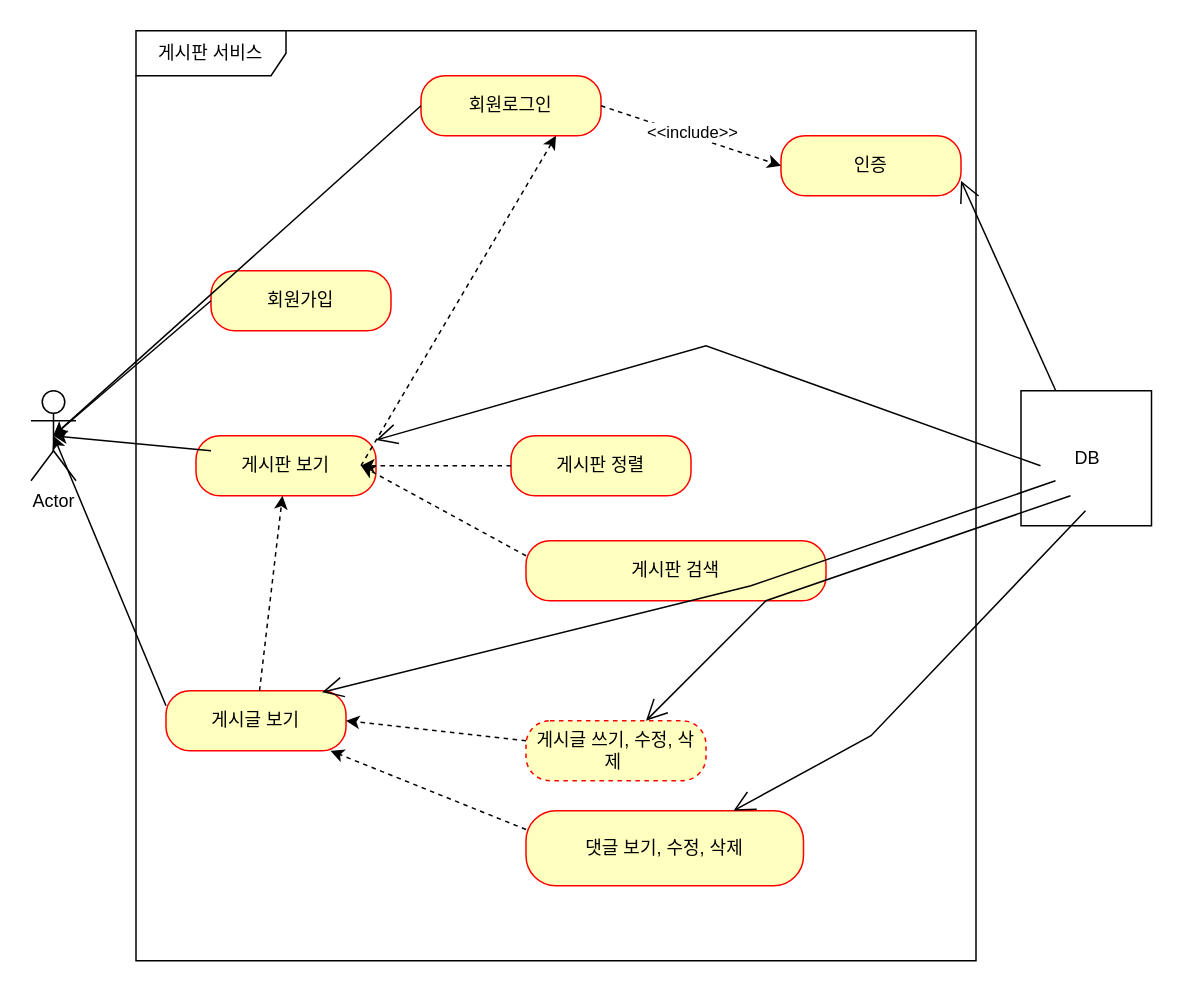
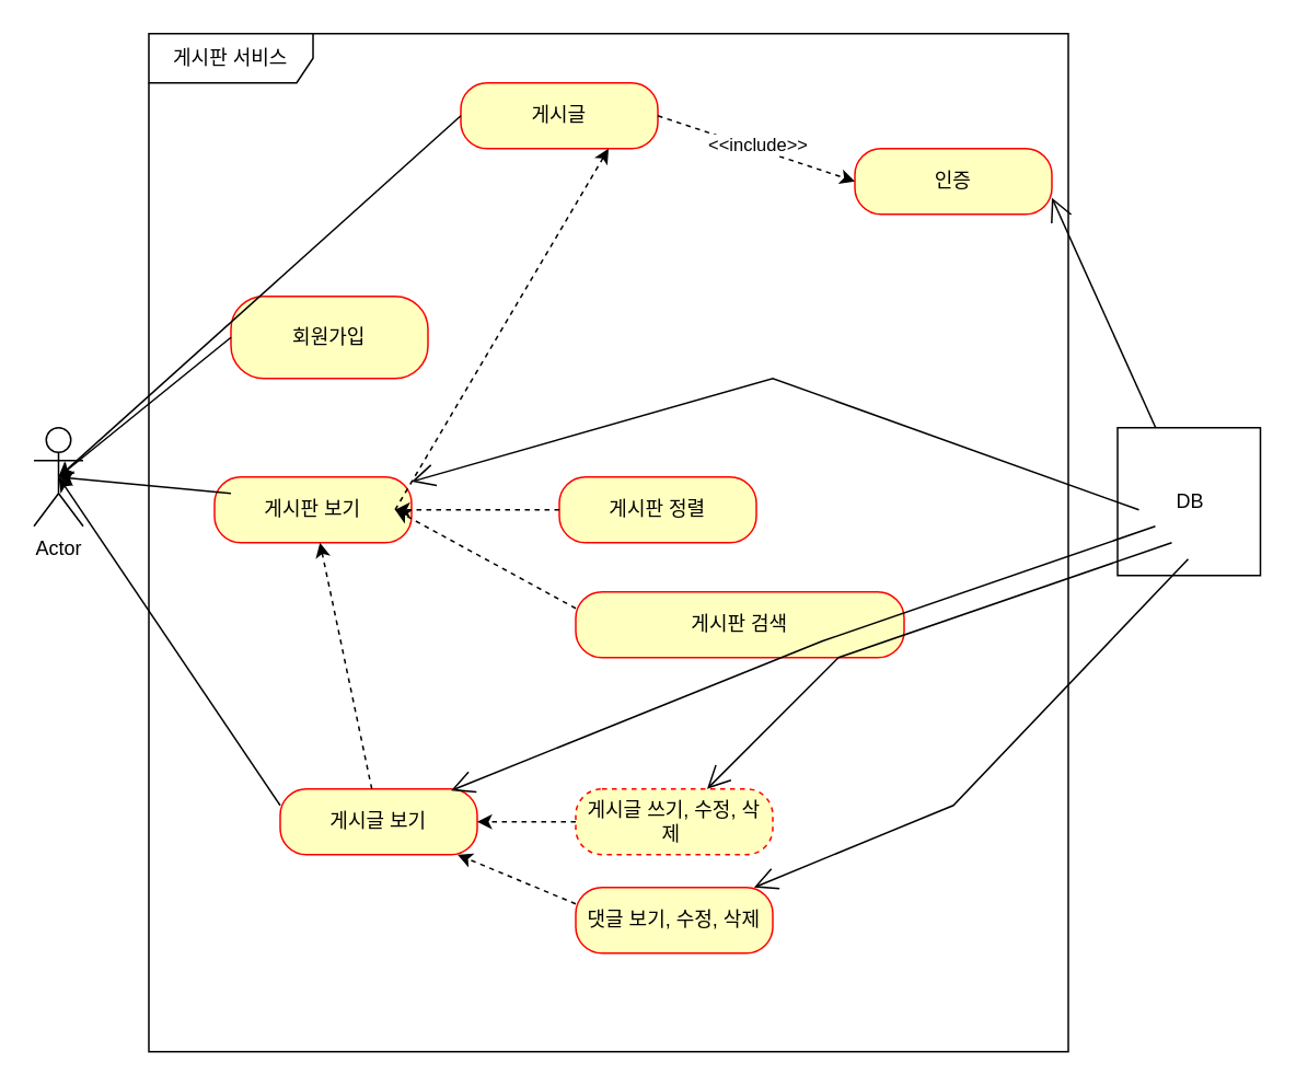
- <mxCell id="7" value="회원로그인" style="rounded=1;whiteSpace=wrap;html=1;arcSize=40;fontColor=#000000;fillColor=#ffffc0;strokeColor=#ff0000;" vertex="1" parent="1"><mxGeometry x="280" y="50" width="120" height="40" as="geometry" /></mxCell>
+ <mxCell id="7" value="게시글" style="rounded=1;whiteSpace=wrap;html=1;arcSize=40;fontColor=#000000;fillColor=#ffffc0;strokeColor=#ff0000;" vertex="1" parent="1"><mxGeometry x="280" y="50" width="120" height="40" as="geometry" /></mxCell>
- <mxCell id="4" value="회원가입" style="rounded=1;whiteSpace=wrap;html=1;arcSize=40;fontColor=#000000;fillColor=#ffffc0;strokeColor=#ff0000;" vertex="1" parent="1"><mxGeometry x="140" y="180" width="120" height="40" as="geometry" /></mxCell>
+ <mxCell id="4" value="회원가입" style="rounded=1;whiteSpace=wrap;html=1;arcSize=40;fontColor=#000000;fillColor=#ffffc0;strokeColor=#ff0000;" vertex="1" parent="1"><mxGeometry x="140" y="180" width="120" height="50" as="geometry" /></mxCell>
- <mxCell id="6" value="게시글 보기" style="rounded=1;whiteSpace=wrap;html=1;arcSize=40;fontColor=#000000;fillColor=#ffffc0;strokeColor=#ff0000;" vertex="1" parent="1"><mxGeometry x="110" y="460" width="120" height="40" as="geometry" /></mxCell>
+ <mxCell id="6" value="게시글 보기" style="rounded=1;whiteSpace=wrap;html=1;arcSize=40;fontColor=#000000;fillColor=#ffffc0;strokeColor=#ff0000;" vertex="1" parent="1"><mxGeometry x="170" y="480" width="120" height="40" as="geometry" /></mxCell>
- <mxCell id="12" value="댓글 보기, 수정, 삭제" style="rounded=1;whiteSpace=wrap;html=1;arcSize=40;fontColor=#000000;fillColor=#ffffc0;strokeColor=#ff0000;" vertex="1" parent="1"><mxGeometry x="350" y="540" width="185" height="50" as="geometry" /></mxCell>
+ <mxCell id="12" value="댓글 보기, 수정, 삭제" style="rounded=1;whiteSpace=wrap;html=1;arcSize=40;fontColor=#000000;fillColor=#ffffc0;strokeColor=#ff0000;" vertex="1" parent="1"><mxGeometry x="350" y="540" width="120" height="40" as="geometry" /></mxCell>
